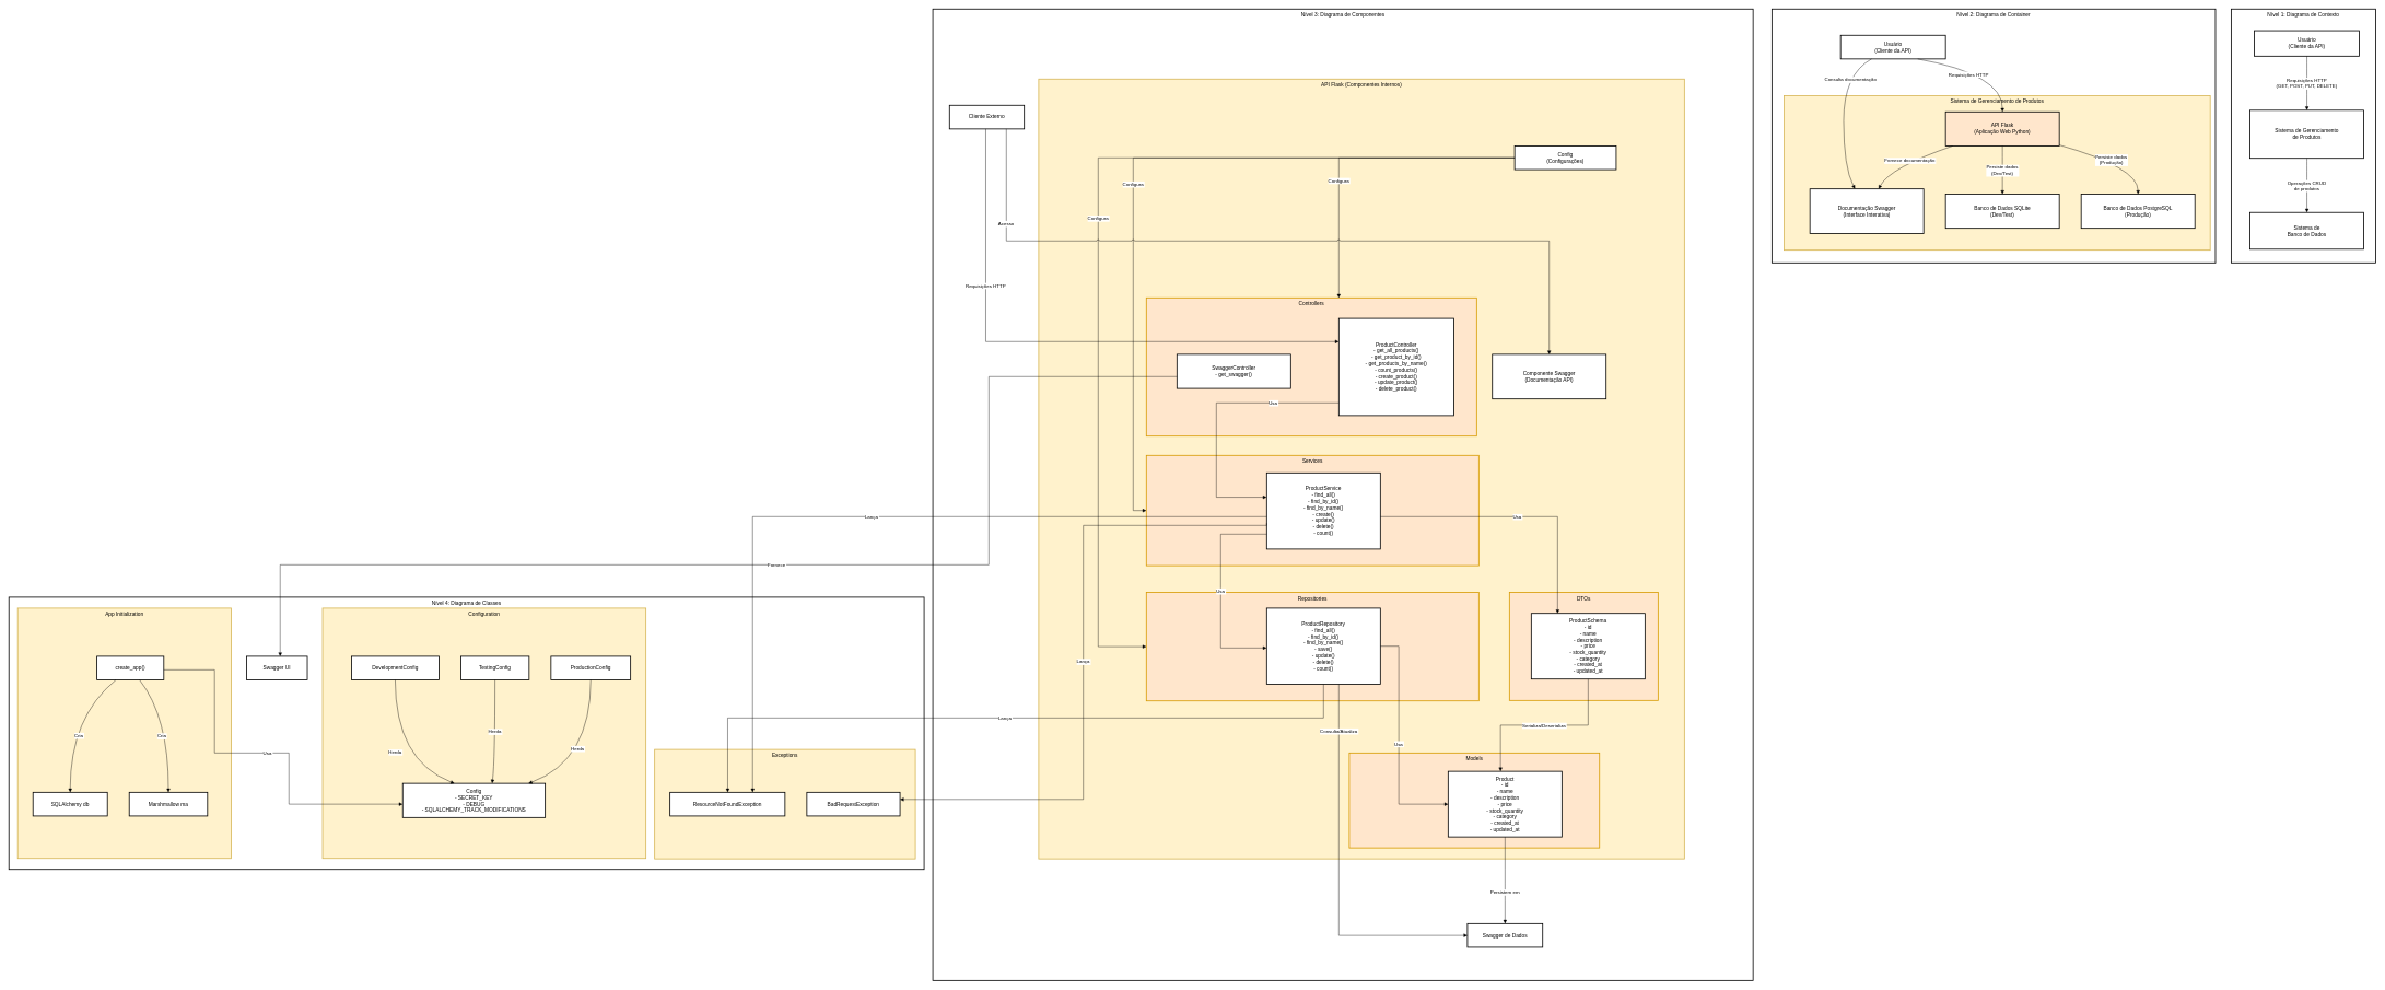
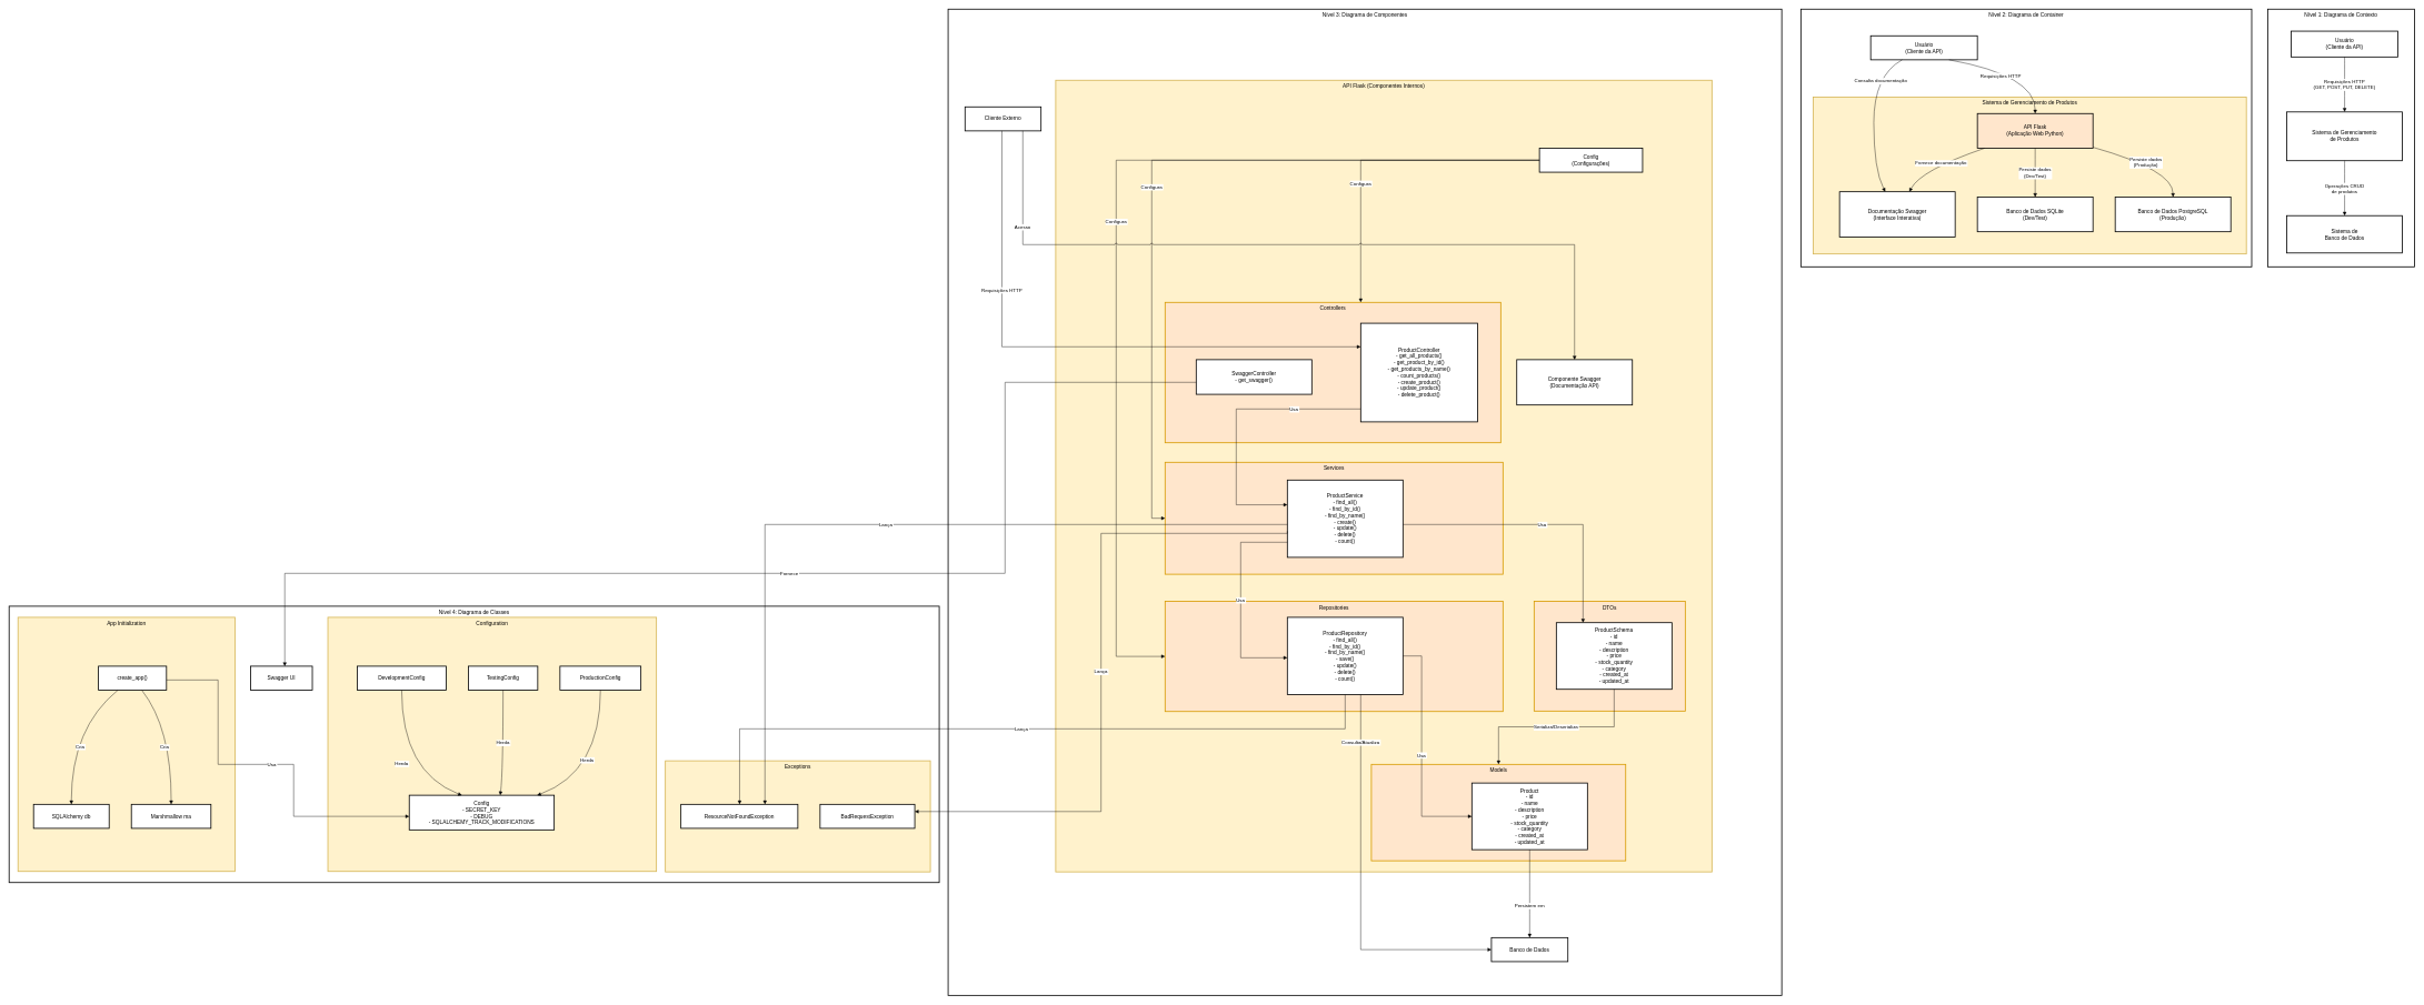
- <mxCell id="59" value="Serializa/Deserializa" style="startArrow=none;endArrow=block;exitX=0.5;exitY=1;entryX=0.46;entryY=0;rounded=0;edgeStyle=orthogonalEdgeStyle;" edge="1" parent="1" source="40" target="39"><mxGeometry relative="1" as="geometry" /></mxCell>
+ <mxCell id="59" value="Serializa/Deserializa" style="startArrow=none;endArrow=block;exitX=0.5;exitY=1;rounded=0;edgeStyle=orthogonalEdgeStyle;" edge="1" parent="1" source="40" target="27"><mxGeometry relative="1" as="geometry" /></mxCell>
- <mxCell id="34" value="Swagger de Dados" style="whiteSpace=wrap;strokeWidth=2;" vertex="1" parent="1"><mxGeometry x="3354" y="2110" width="172" height="54" as="geometry" /></mxCell>
+ <mxCell id="34" value="Banco de Dados" style="whiteSpace=wrap;strokeWidth=2;" vertex="1" parent="1"><mxGeometry x="3354" y="2110" width="172" height="54" as="geometry" /></mxCell>
